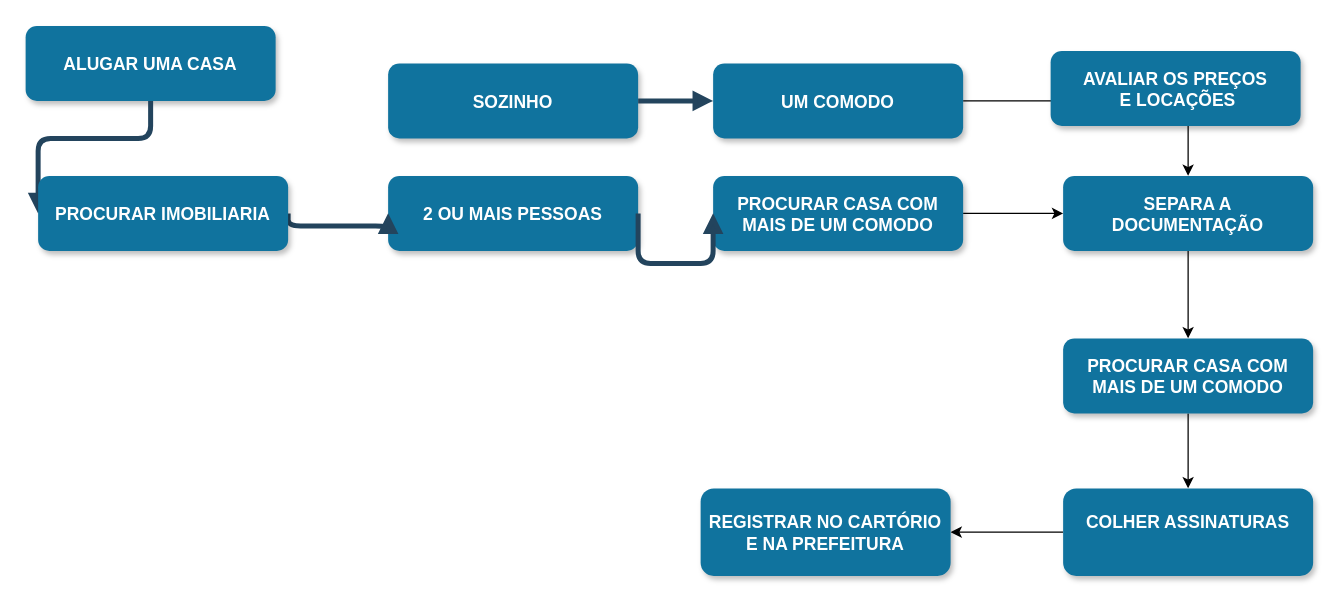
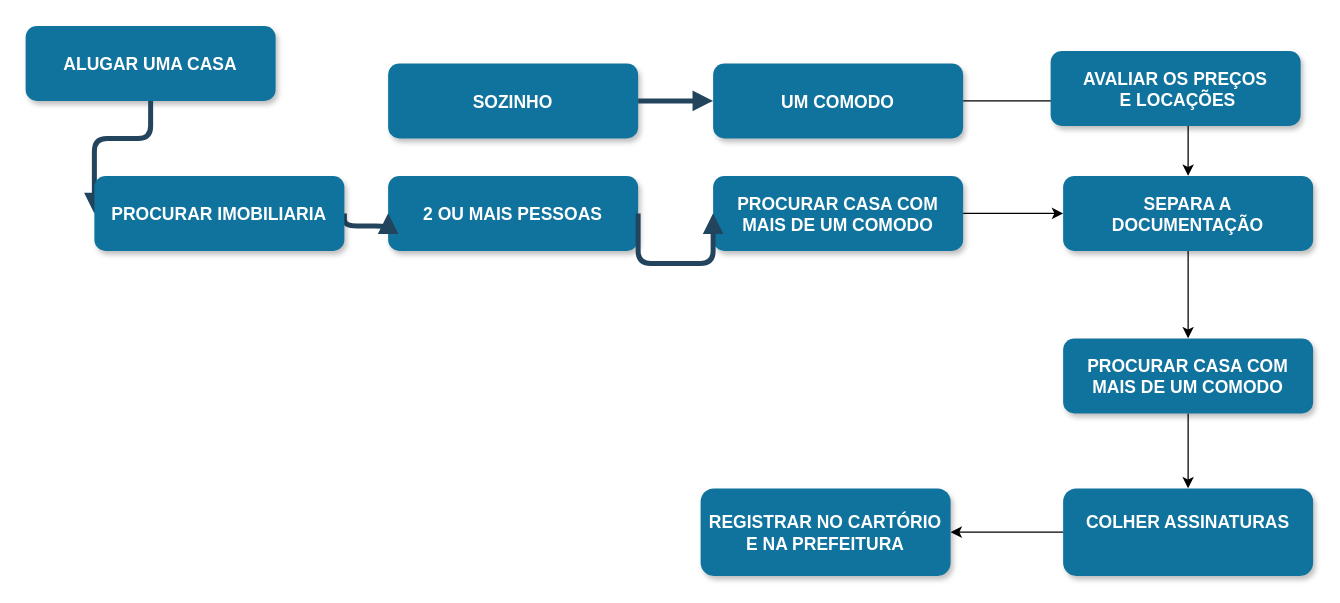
- <mxCell id="7" value="PROCURAR IMOBILIARIA" style="rounded=1;fillColor=#10739E;strokeColor=none;shadow=1;gradientColor=none;fontStyle=1;fontColor=#FFFFFF;fontSize=14;" vertex="1" parent="1"><mxGeometry x="30" y="140" width="200" height="60" as="geometry" /></mxCell>
+ <mxCell id="7" value="PROCURAR IMOBILIARIA" style="rounded=1;fillColor=#10739E;strokeColor=none;shadow=1;gradientColor=none;fontStyle=1;fontColor=#FFFFFF;fontSize=14;" vertex="1" parent="1"><mxGeometry x="75" y="140" width="200" height="60" as="geometry" /></mxCell>
